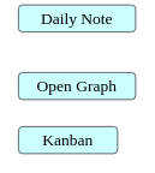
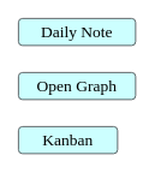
- <mxCell id="2" value="&lt;font face=&quot;Comic Sans MS&quot; style=&quot;font-size: 18px;&quot;&gt;Daily Note&lt;/font&gt;" style="rounded=1;whiteSpace=wrap;html=1;fillColor=#CCFFFF;strokeColor=#36393d;" vertex="1" parent="1"><mxGeometry x="20" y="5" width="130" height="30" as="geometry" /></mxCell>
+ <mxCell id="2" value="&lt;font face=&quot;Comic Sans MS&quot; style=&quot;font-size: 18px;&quot;&gt;Daily Note&lt;/font&gt;" style="rounded=1;whiteSpace=wrap;html=1;fillColor=#CCFFFF;strokeColor=#36393d;" vertex="1" parent="1"><mxGeometry x="20" y="20" width="130" height="30" as="geometry" /></mxCell>
